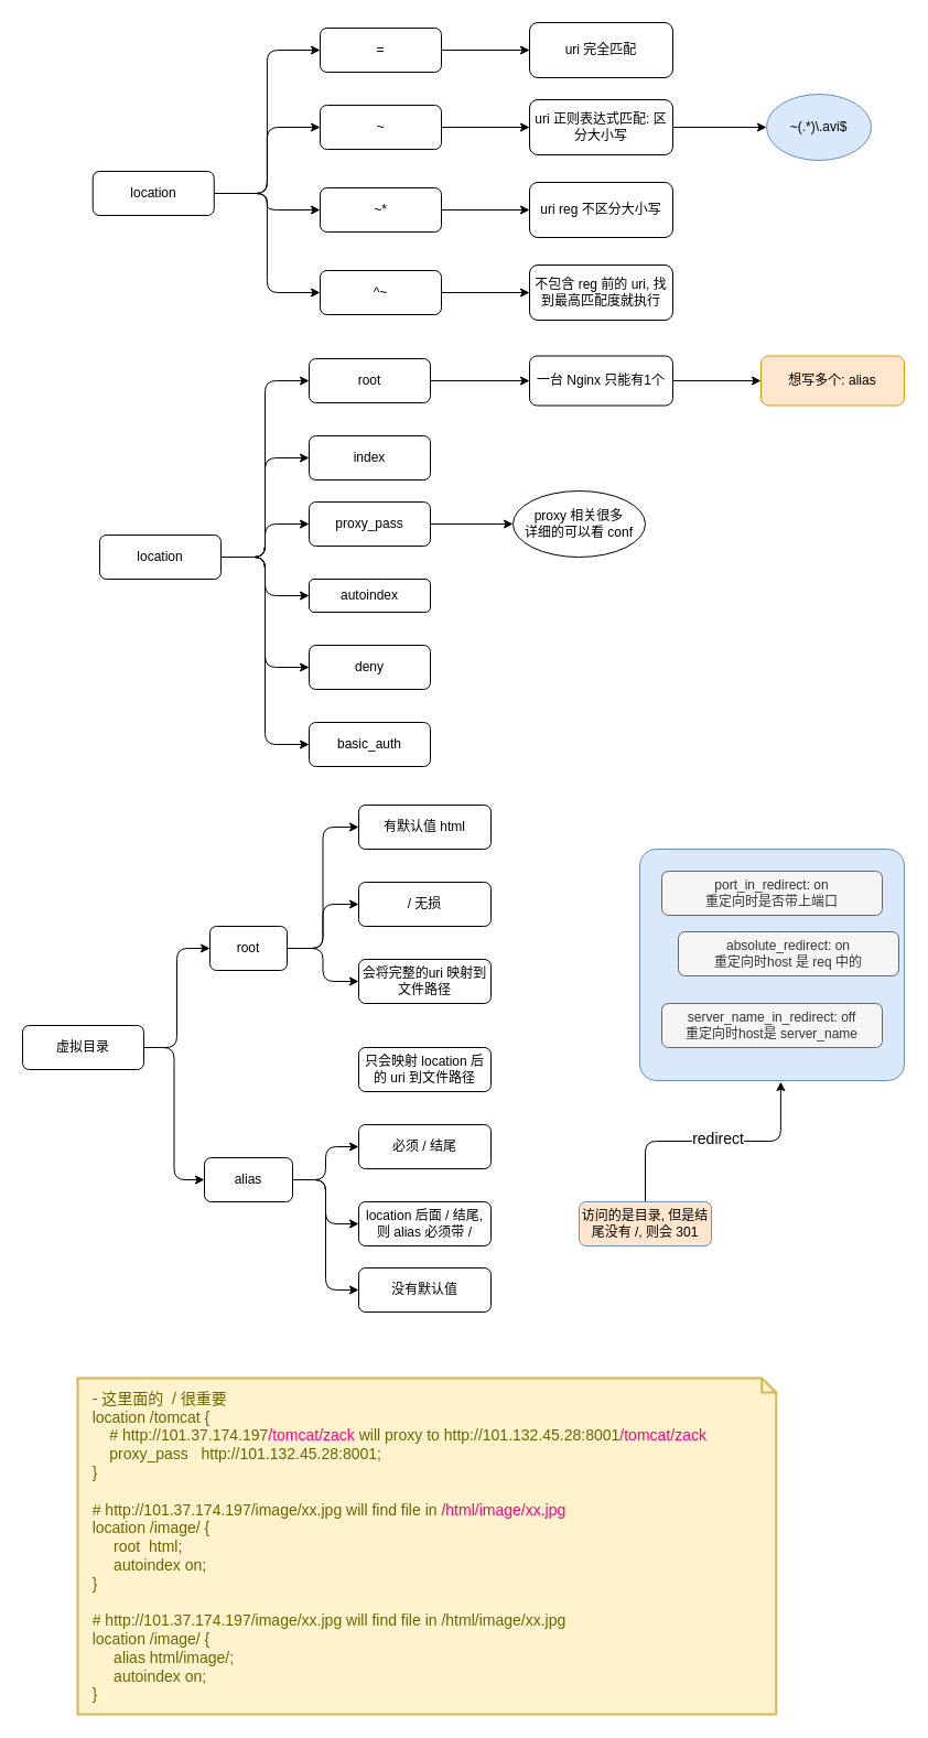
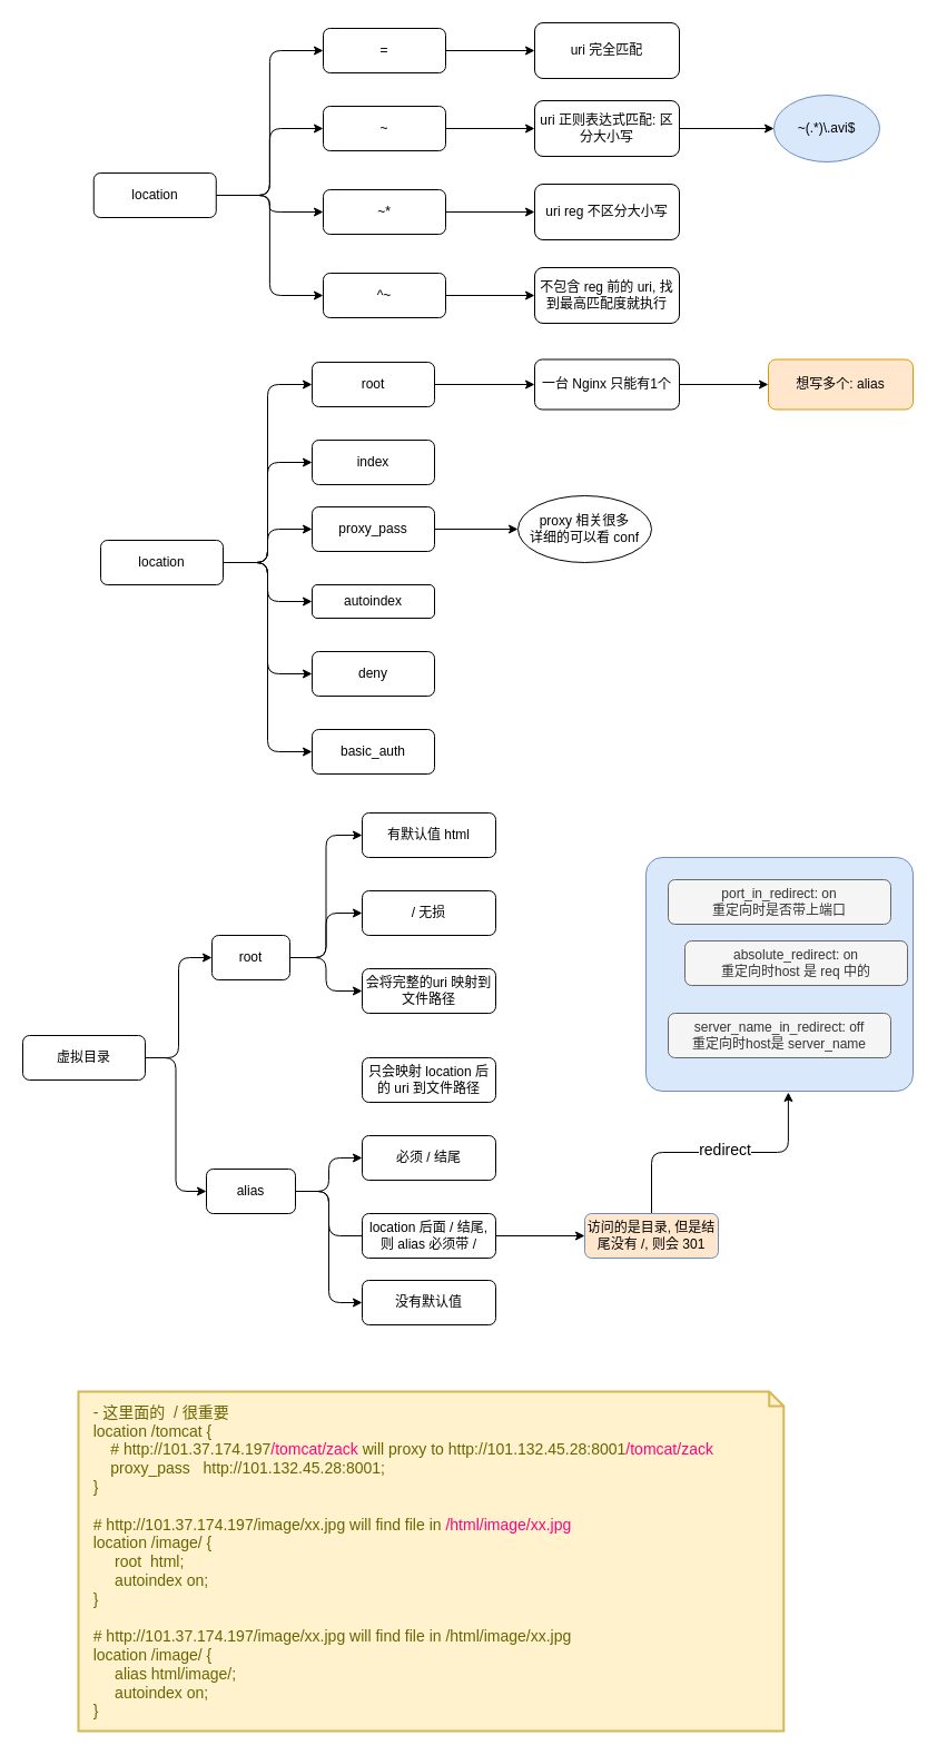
- <mxCell id="49" style="edgeStyle=orthogonalEdgeStyle;rounded=1;orthogonalLoop=1;jettySize=auto;html=1;entryX=0;entryY=0.5;entryDx=0;entryDy=0;" edge="1" parent="1" source="51" target="54"><mxGeometry relative="1" as="geometry" /></mxCell>
+ <mxCell id="49" style="edgeStyle=orthogonalEdgeStyle;rounded=1;orthogonalLoop=1;jettySize=auto;html=1;entryX=0;entryY=0.5;entryDx=0;entryDy=0;endArrow=none;" edge="1" parent="1" source="51" target="54"><mxGeometry relative="1" as="geometry" /></mxCell>
+ <mxCell id="53" value="" style="edgeStyle=orthogonalEdgeStyle;rounded=1;orthogonalLoop=1;jettySize=auto;html=1;" edge="1" parent="1" source="54" target="62"><mxGeometry relative="1" as="geometry" /></mxCell>
